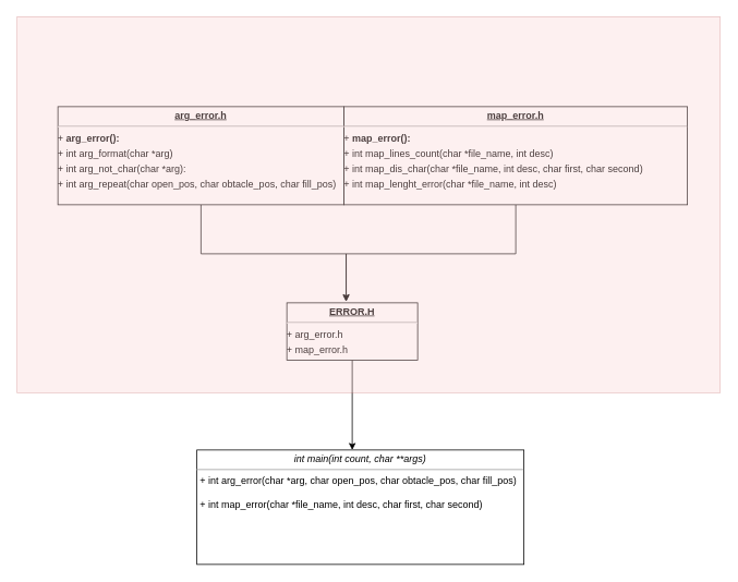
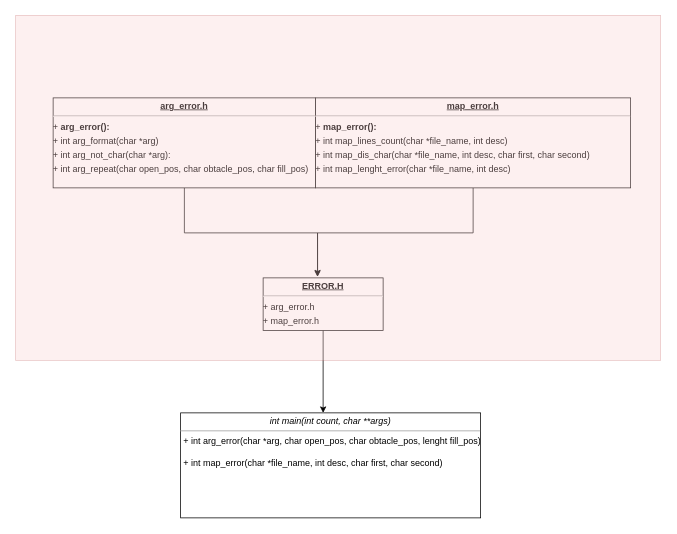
- <mxCell id="2" value="&lt;p style=&quot;margin: 0px ; margin-top: 4px ; text-align: center&quot;&gt;&lt;i&gt;int main(int count, char **args)&lt;/i&gt;&lt;/p&gt;&lt;hr size=&quot;1&quot;&gt;&lt;p style=&quot;margin: 0px ; margin-left: 4px&quot;&gt;+&amp;nbsp;int arg_error(char *arg, char open_pos, char obtacle_pos, char fill_pos)&lt;/p&gt;&lt;p style=&quot;margin: 0px ; margin-left: 4px&quot;&gt;&lt;br&gt;&lt;/p&gt;&lt;p style=&quot;margin: 0px ; margin-left: 4px&quot;&gt;+ int map_error(char *file_name, int desc, char first, char second)&lt;/p&gt;" style="verticalAlign=top;align=left;overflow=fill;fontSize=12;fontFamily=Helvetica;html=1;" vertex="1" parent="1"><mxGeometry x="240" y="550" width="400" height="140" as="geometry" /></mxCell>
+ <mxCell id="2" value="&lt;p style=&quot;margin: 0px ; margin-top: 4px ; text-align: center&quot;&gt;&lt;i&gt;int main(int count, char **args)&lt;/i&gt;&lt;/p&gt;&lt;hr size=&quot;1&quot;&gt;&lt;p style=&quot;margin: 0px ; margin-left: 4px&quot;&gt;+&amp;nbsp;int arg_error(char *arg, char open_pos, char obtacle_pos, lenght fill_pos)&lt;/p&gt;&lt;p style=&quot;margin: 0px ; margin-left: 4px&quot;&gt;&lt;br&gt;&lt;/p&gt;&lt;p style=&quot;margin: 0px ; margin-left: 4px&quot;&gt;+ int map_error(char *file_name, int desc, char first, char second)&lt;/p&gt;" style="verticalAlign=top;align=left;overflow=fill;fontSize=12;fontFamily=Helvetica;html=1;" vertex="1" parent="1"><mxGeometry x="240" y="550" width="400" height="140" as="geometry" /></mxCell>
